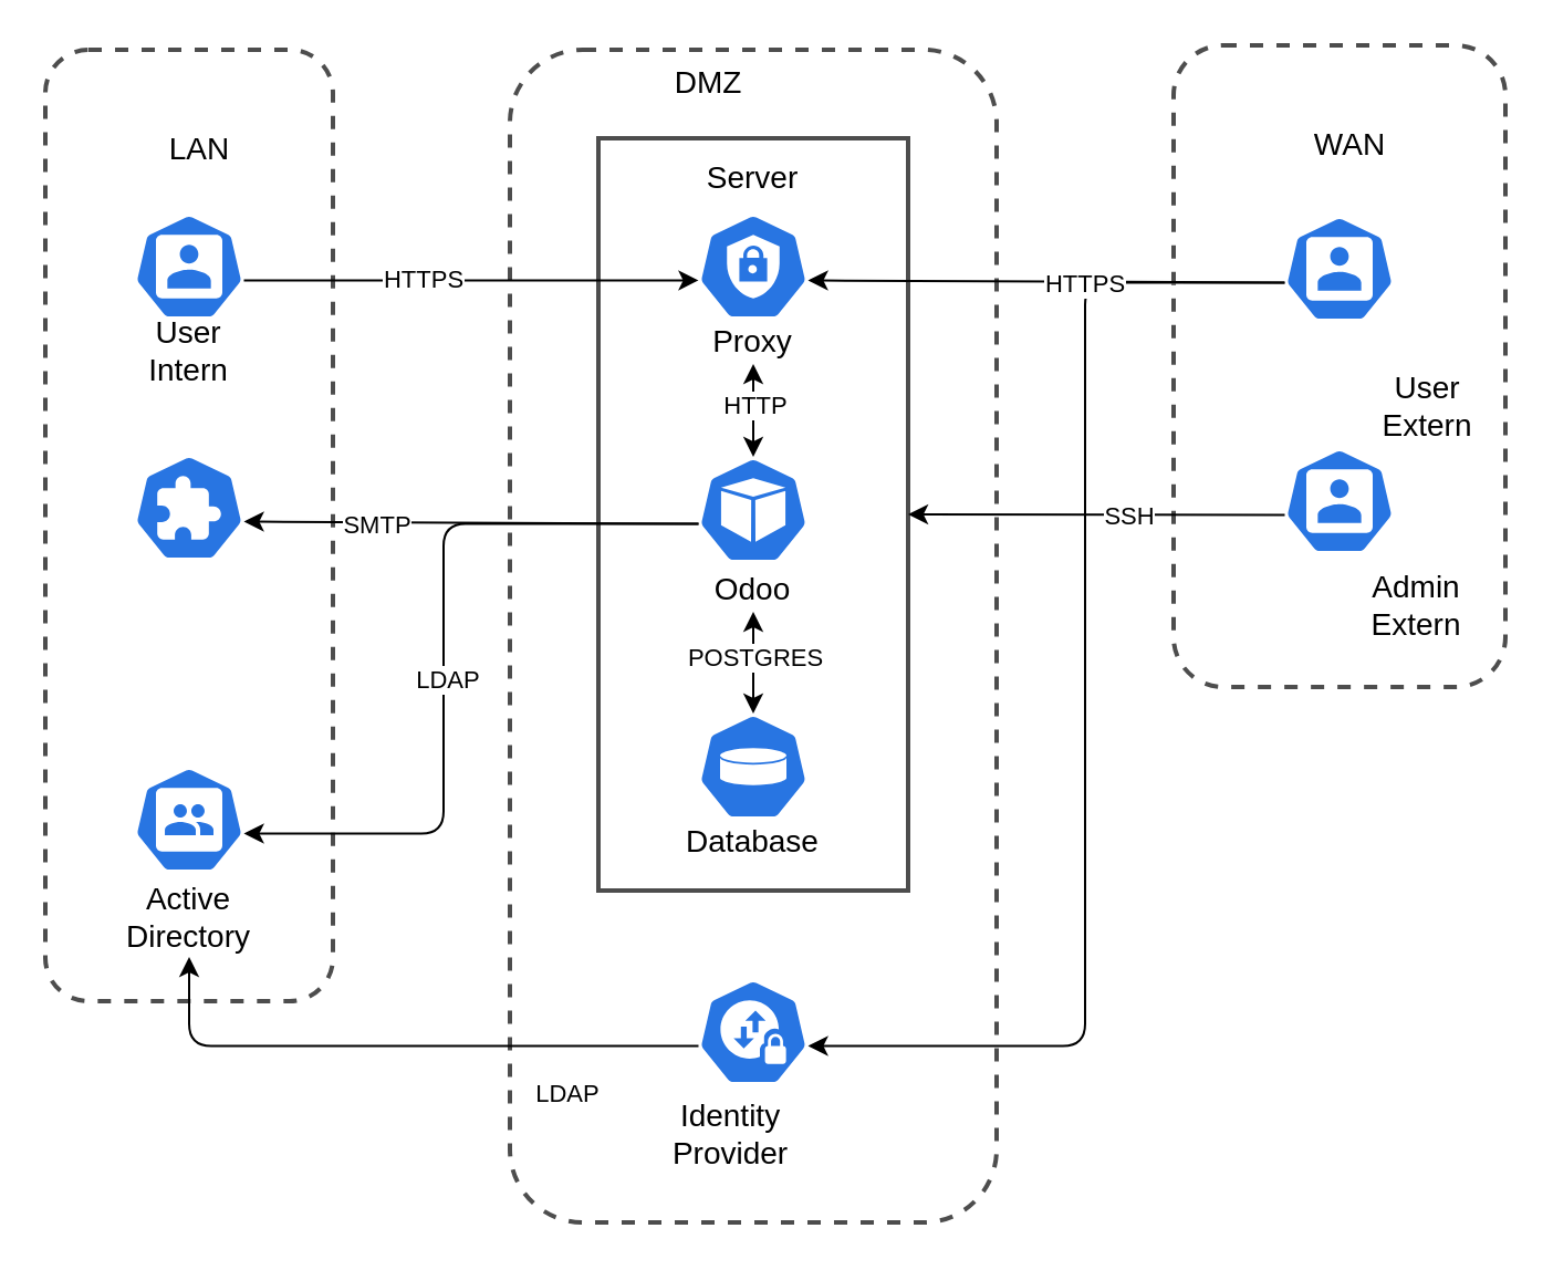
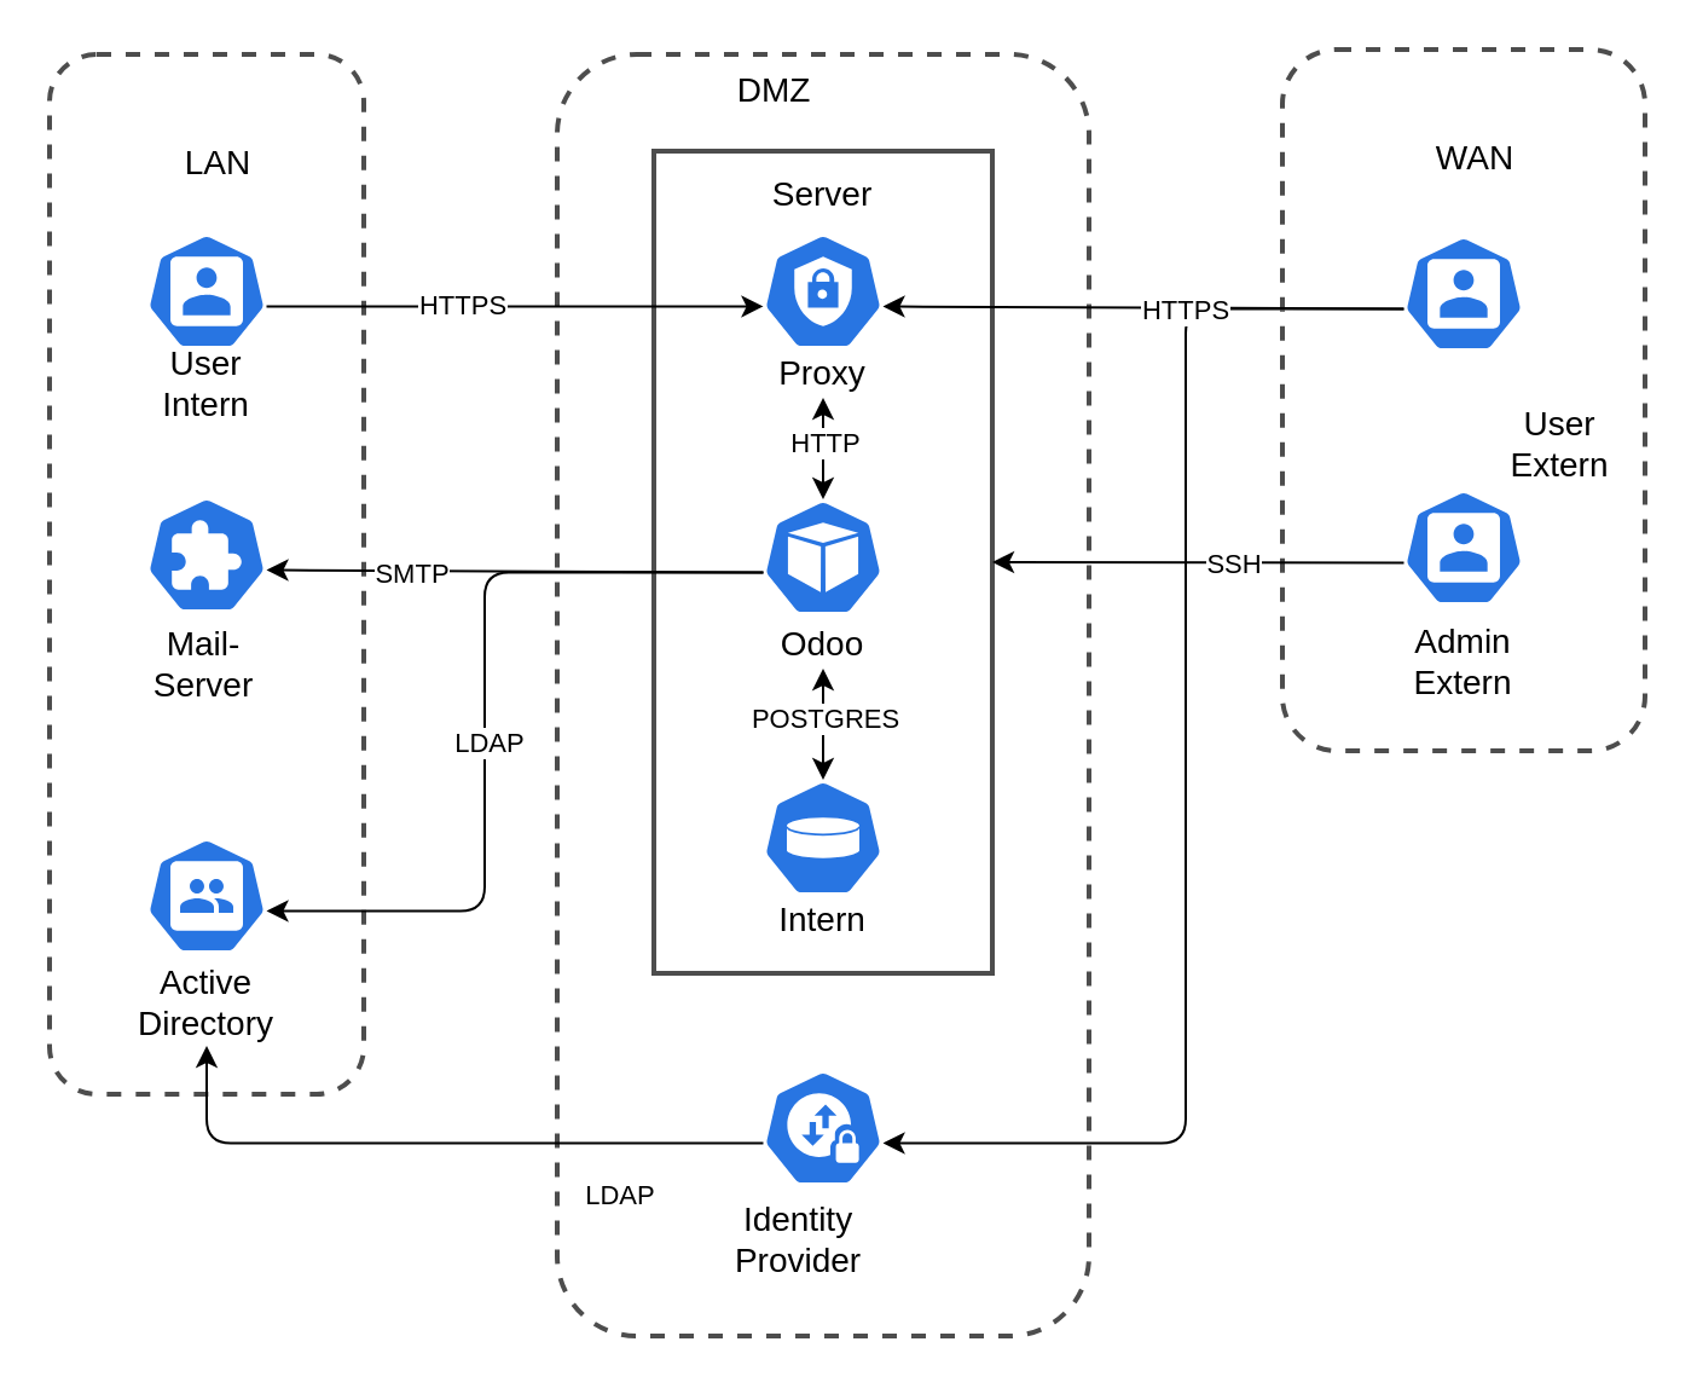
- <mxCell id="24" value="&lt;span style=&quot;font-size: 14px&quot;&gt;Admin Extern&lt;/span&gt;" style="text;html=1;strokeColor=none;fillColor=none;align=center;verticalAlign=middle;whiteSpace=wrap;rounded=0;" vertex="1" parent="1"><mxGeometry x="620" y="263" width="40" height="20" as="geometry" /></mxCell>
+ <mxCell id="24" value="&lt;span style=&quot;font-size: 14px&quot;&gt;Admin Extern&lt;/span&gt;" style="text;html=1;strokeColor=none;fillColor=none;align=center;verticalAlign=middle;whiteSpace=wrap;rounded=0;" vertex="1" parent="1"><mxGeometry x="585" y="263" width="40" height="20" as="geometry" /></mxCell>
+ <mxCell id="42" value="&lt;font style=&quot;font-size: 14px&quot;&gt;Mail-Server&lt;/font&gt;" style="text;html=1;strokeColor=none;fillColor=none;align=center;verticalAlign=middle;whiteSpace=wrap;rounded=0;" vertex="1" parent="1"><mxGeometry x="64" y="256" width="40" height="36" as="geometry" /></mxCell>
- <mxCell id="14" value="&lt;font style=&quot;font-size: 14px&quot;&gt;Database&lt;/font&gt;" style="text;html=1;strokeColor=none;fillColor=none;align=center;verticalAlign=middle;whiteSpace=wrap;rounded=0;" vertex="1" parent="1"><mxGeometry x="320" y="370" width="40" height="20" as="geometry" /></mxCell>
+ <mxCell id="14" value="&lt;font style=&quot;font-size: 14px&quot;&gt;Intern&lt;/font&gt;" style="text;html=1;strokeColor=none;fillColor=none;align=center;verticalAlign=middle;whiteSpace=wrap;rounded=0;" vertex="1" parent="1"><mxGeometry x="320" y="370" width="40" height="20" as="geometry" /></mxCell>
